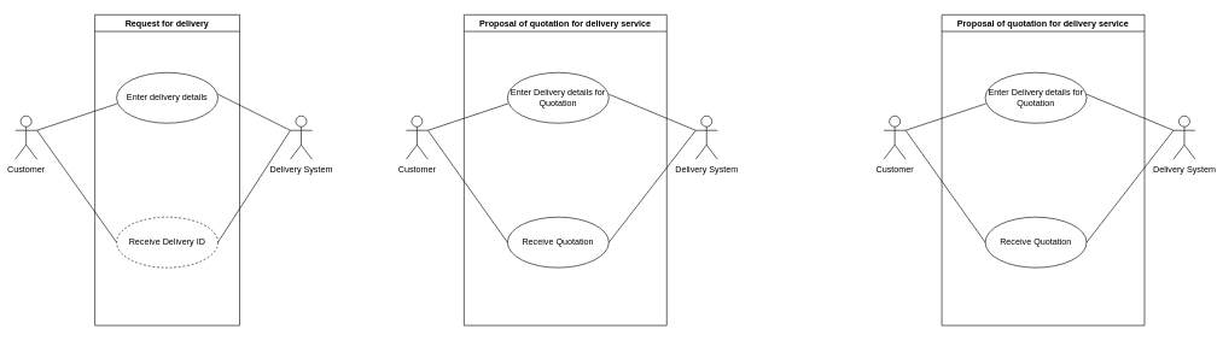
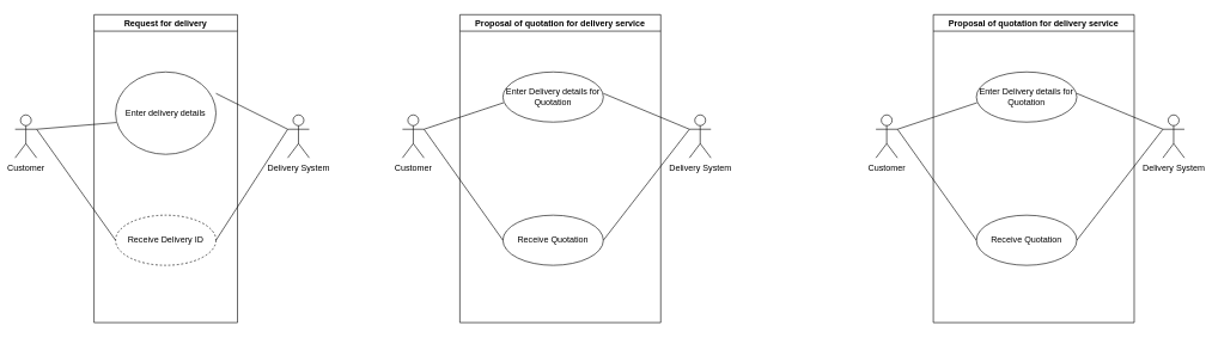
- <mxCell id="3" value="Enter delivery details" style="ellipse;whiteSpace=wrap;html=1;" parent="2" vertex="1"><mxGeometry x="30" y="80" width="140" height="70" as="geometry" /></mxCell>
+ <mxCell id="3" value="Enter delivery details" style="ellipse;whiteSpace=wrap;html=1;" parent="2" vertex="1"><mxGeometry x="30" y="80" width="140" height="115" as="geometry" /></mxCell>
